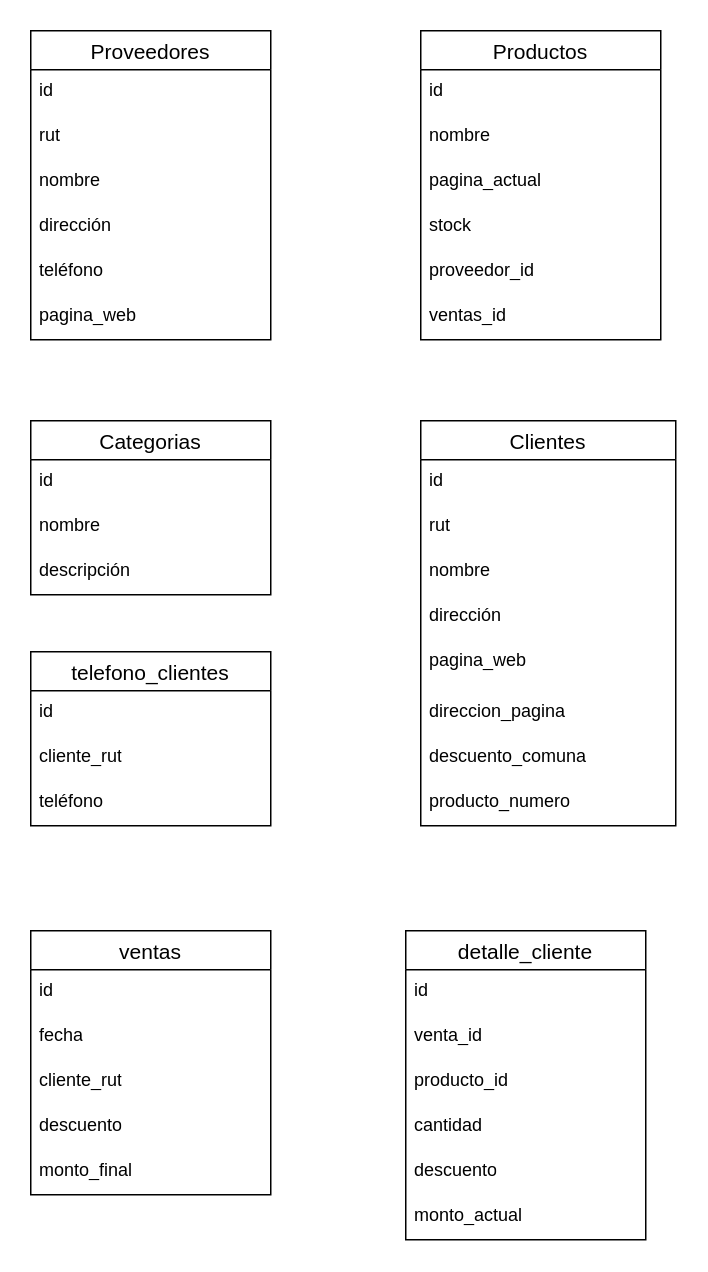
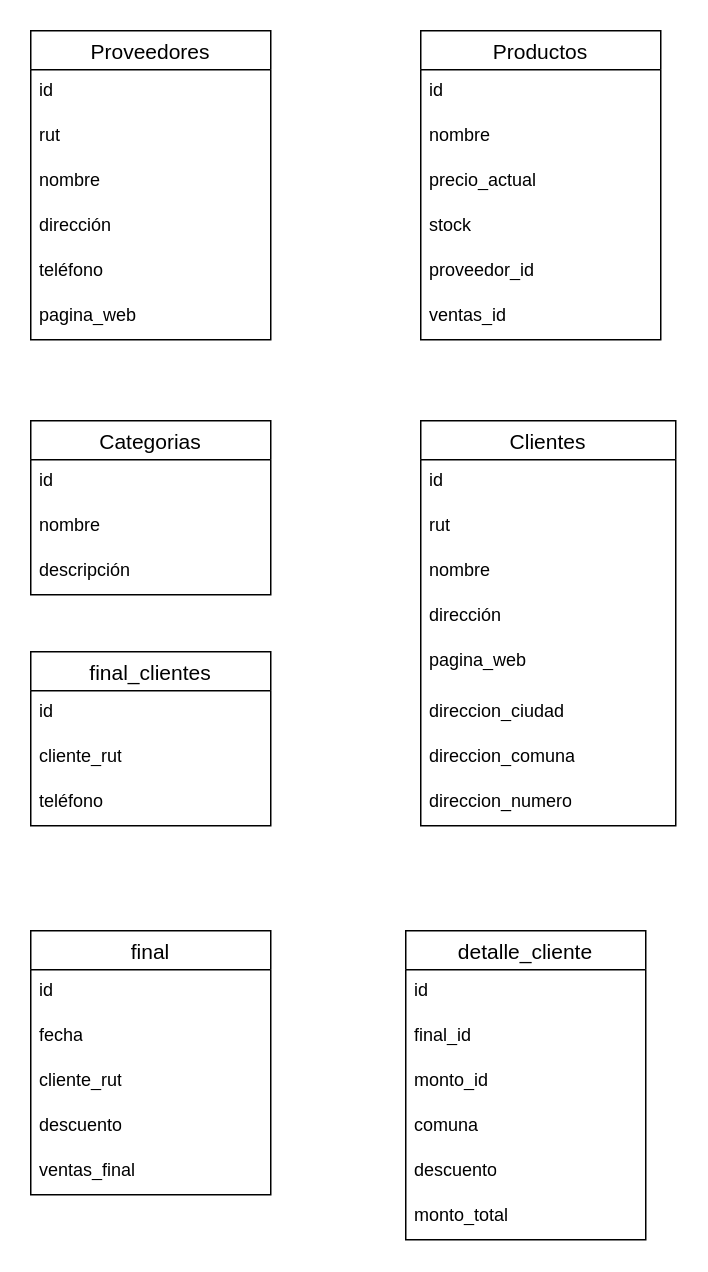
- <mxCell id="12" value="pagina_actual" style="text;strokeColor=none;fillColor=none;spacingLeft=4;spacingRight=4;overflow=hidden;rotatable=0;points=[[0,0.5],[1,0.5]];portConstraint=eastwest;fontSize=12;whiteSpace=wrap;html=1;" vertex="1" parent="9"><mxGeometry y="86" width="160" height="30" as="geometry" /></mxCell>
+ <mxCell id="12" value="precio_actual" style="text;strokeColor=none;fillColor=none;spacingLeft=4;spacingRight=4;overflow=hidden;rotatable=0;points=[[0,0.5],[1,0.5]];portConstraint=eastwest;fontSize=12;whiteSpace=wrap;html=1;" vertex="1" parent="9"><mxGeometry y="86" width="160" height="30" as="geometry" /></mxCell>
- <mxCell id="29" value="telefono_clientes" style="swimlane;fontStyle=0;childLayout=stackLayout;horizontal=1;startSize=26;horizontalStack=0;resizeParent=1;resizeParentMax=0;resizeLast=0;collapsible=1;marginBottom=0;align=center;fontSize=14;" vertex="1" parent="1"><mxGeometry x="20" y="434" width="160" height="116" as="geometry" /></mxCell>
+ <mxCell id="29" value="final_clientes" style="swimlane;fontStyle=0;childLayout=stackLayout;horizontal=1;startSize=26;horizontalStack=0;resizeParent=1;resizeParentMax=0;resizeLast=0;collapsible=1;marginBottom=0;align=center;fontSize=14;" vertex="1" parent="1"><mxGeometry x="20" y="434" width="160" height="116" as="geometry" /></mxCell>
- <mxCell id="26" value="direccion_pagina&amp;nbsp;" style="text;strokeColor=none;fillColor=none;spacingLeft=4;spacingRight=4;overflow=hidden;rotatable=0;points=[[0,0.5],[1,0.5]];portConstraint=eastwest;fontSize=12;whiteSpace=wrap;html=1;" vertex="1" parent="20"><mxGeometry y="180" width="170" height="30" as="geometry" /></mxCell>
+ <mxCell id="26" value="direccion_ciudad&amp;nbsp;" style="text;strokeColor=none;fillColor=none;spacingLeft=4;spacingRight=4;overflow=hidden;rotatable=0;points=[[0,0.5],[1,0.5]];portConstraint=eastwest;fontSize=12;whiteSpace=wrap;html=1;" vertex="1" parent="20"><mxGeometry y="180" width="170" height="30" as="geometry" /></mxCell>
- <mxCell id="27" value="descuento_comuna" style="text;strokeColor=none;fillColor=none;spacingLeft=4;spacingRight=4;overflow=hidden;rotatable=0;points=[[0,0.5],[1,0.5]];portConstraint=eastwest;fontSize=12;whiteSpace=wrap;html=1;" vertex="1" parent="20"><mxGeometry y="210" width="170" height="30" as="geometry" /></mxCell>
+ <mxCell id="27" value="direccion_comuna" style="text;strokeColor=none;fillColor=none;spacingLeft=4;spacingRight=4;overflow=hidden;rotatable=0;points=[[0,0.5],[1,0.5]];portConstraint=eastwest;fontSize=12;whiteSpace=wrap;html=1;" vertex="1" parent="20"><mxGeometry y="210" width="170" height="30" as="geometry" /></mxCell>
- <mxCell id="28" value="producto_numero&lt;div&gt;&lt;br&gt;&lt;/div&gt;" style="text;strokeColor=none;fillColor=none;spacingLeft=4;spacingRight=4;overflow=hidden;rotatable=0;points=[[0,0.5],[1,0.5]];portConstraint=eastwest;fontSize=12;whiteSpace=wrap;html=1;" vertex="1" parent="20"><mxGeometry y="240" width="170" height="30" as="geometry" /></mxCell>
+ <mxCell id="28" value="direccion_numero&lt;div&gt;&lt;br&gt;&lt;/div&gt;" style="text;strokeColor=none;fillColor=none;spacingLeft=4;spacingRight=4;overflow=hidden;rotatable=0;points=[[0,0.5],[1,0.5]];portConstraint=eastwest;fontSize=12;whiteSpace=wrap;html=1;" vertex="1" parent="20"><mxGeometry y="240" width="170" height="30" as="geometry" /></mxCell>
- <mxCell id="33" value="ventas" style="swimlane;fontStyle=0;childLayout=stackLayout;horizontal=1;startSize=26;horizontalStack=0;resizeParent=1;resizeParentMax=0;resizeLast=0;collapsible=1;marginBottom=0;align=center;fontSize=14;" vertex="1" parent="1"><mxGeometry x="20" y="620" width="160" height="176" as="geometry" /></mxCell>
+ <mxCell id="33" value="final" style="swimlane;fontStyle=0;childLayout=stackLayout;horizontal=1;startSize=26;horizontalStack=0;resizeParent=1;resizeParentMax=0;resizeLast=0;collapsible=1;marginBottom=0;align=center;fontSize=14;" vertex="1" parent="1"><mxGeometry x="20" y="620" width="160" height="176" as="geometry" /></mxCell>
- <mxCell id="41" value="venta_id" style="text;strokeColor=none;fillColor=none;spacingLeft=4;spacingRight=4;overflow=hidden;rotatable=0;points=[[0,0.5],[1,0.5]];portConstraint=eastwest;fontSize=12;whiteSpace=wrap;html=1;" vertex="1" parent="39"><mxGeometry y="56" width="160" height="30" as="geometry" /></mxCell>
+ <mxCell id="41" value="final_id" style="text;strokeColor=none;fillColor=none;spacingLeft=4;spacingRight=4;overflow=hidden;rotatable=0;points=[[0,0.5],[1,0.5]];portConstraint=eastwest;fontSize=12;whiteSpace=wrap;html=1;" vertex="1" parent="39"><mxGeometry y="56" width="160" height="30" as="geometry" /></mxCell>
- <mxCell id="42" value="producto_id" style="text;strokeColor=none;fillColor=none;spacingLeft=4;spacingRight=4;overflow=hidden;rotatable=0;points=[[0,0.5],[1,0.5]];portConstraint=eastwest;fontSize=12;whiteSpace=wrap;html=1;" vertex="1" parent="39"><mxGeometry y="86" width="160" height="30" as="geometry" /></mxCell>
+ <mxCell id="42" value="monto_id" style="text;strokeColor=none;fillColor=none;spacingLeft=4;spacingRight=4;overflow=hidden;rotatable=0;points=[[0,0.5],[1,0.5]];portConstraint=eastwest;fontSize=12;whiteSpace=wrap;html=1;" vertex="1" parent="39"><mxGeometry y="86" width="160" height="30" as="geometry" /></mxCell>
- <mxCell id="43" value="cantidad" style="text;strokeColor=none;fillColor=none;spacingLeft=4;spacingRight=4;overflow=hidden;rotatable=0;points=[[0,0.5],[1,0.5]];portConstraint=eastwest;fontSize=12;whiteSpace=wrap;html=1;" vertex="1" parent="39"><mxGeometry y="116" width="160" height="30" as="geometry" /></mxCell>
+ <mxCell id="43" value="comuna" style="text;strokeColor=none;fillColor=none;spacingLeft=4;spacingRight=4;overflow=hidden;rotatable=0;points=[[0,0.5],[1,0.5]];portConstraint=eastwest;fontSize=12;whiteSpace=wrap;html=1;" vertex="1" parent="39"><mxGeometry y="116" width="160" height="30" as="geometry" /></mxCell>
- <mxCell id="38" value=" monto_final" style="text;strokeColor=none;fillColor=none;spacingLeft=4;spacingRight=4;overflow=hidden;rotatable=0;points=[[0,0.5],[1,0.5]];portConstraint=eastwest;fontSize=12;whiteSpace=wrap;html=1;" vertex="1" parent="33"><mxGeometry y="146" width="160" height="30" as="geometry" /></mxCell>
+ <mxCell id="38" value=" ventas_final" style="text;strokeColor=none;fillColor=none;spacingLeft=4;spacingRight=4;overflow=hidden;rotatable=0;points=[[0,0.5],[1,0.5]];portConstraint=eastwest;fontSize=12;whiteSpace=wrap;html=1;" vertex="1" parent="33"><mxGeometry y="146" width="160" height="30" as="geometry" /></mxCell>
- <mxCell id="45" value=" monto_actual" style="text;strokeColor=none;fillColor=none;spacingLeft=4;spacingRight=4;overflow=hidden;rotatable=0;points=[[0,0.5],[1,0.5]];portConstraint=eastwest;fontSize=12;whiteSpace=wrap;html=1;" vertex="1" parent="39"><mxGeometry y="176" width="160" height="30" as="geometry" /></mxCell>
+ <mxCell id="45" value=" monto_total" style="text;strokeColor=none;fillColor=none;spacingLeft=4;spacingRight=4;overflow=hidden;rotatable=0;points=[[0,0.5],[1,0.5]];portConstraint=eastwest;fontSize=12;whiteSpace=wrap;html=1;" vertex="1" parent="39"><mxGeometry y="176" width="160" height="30" as="geometry" /></mxCell>
